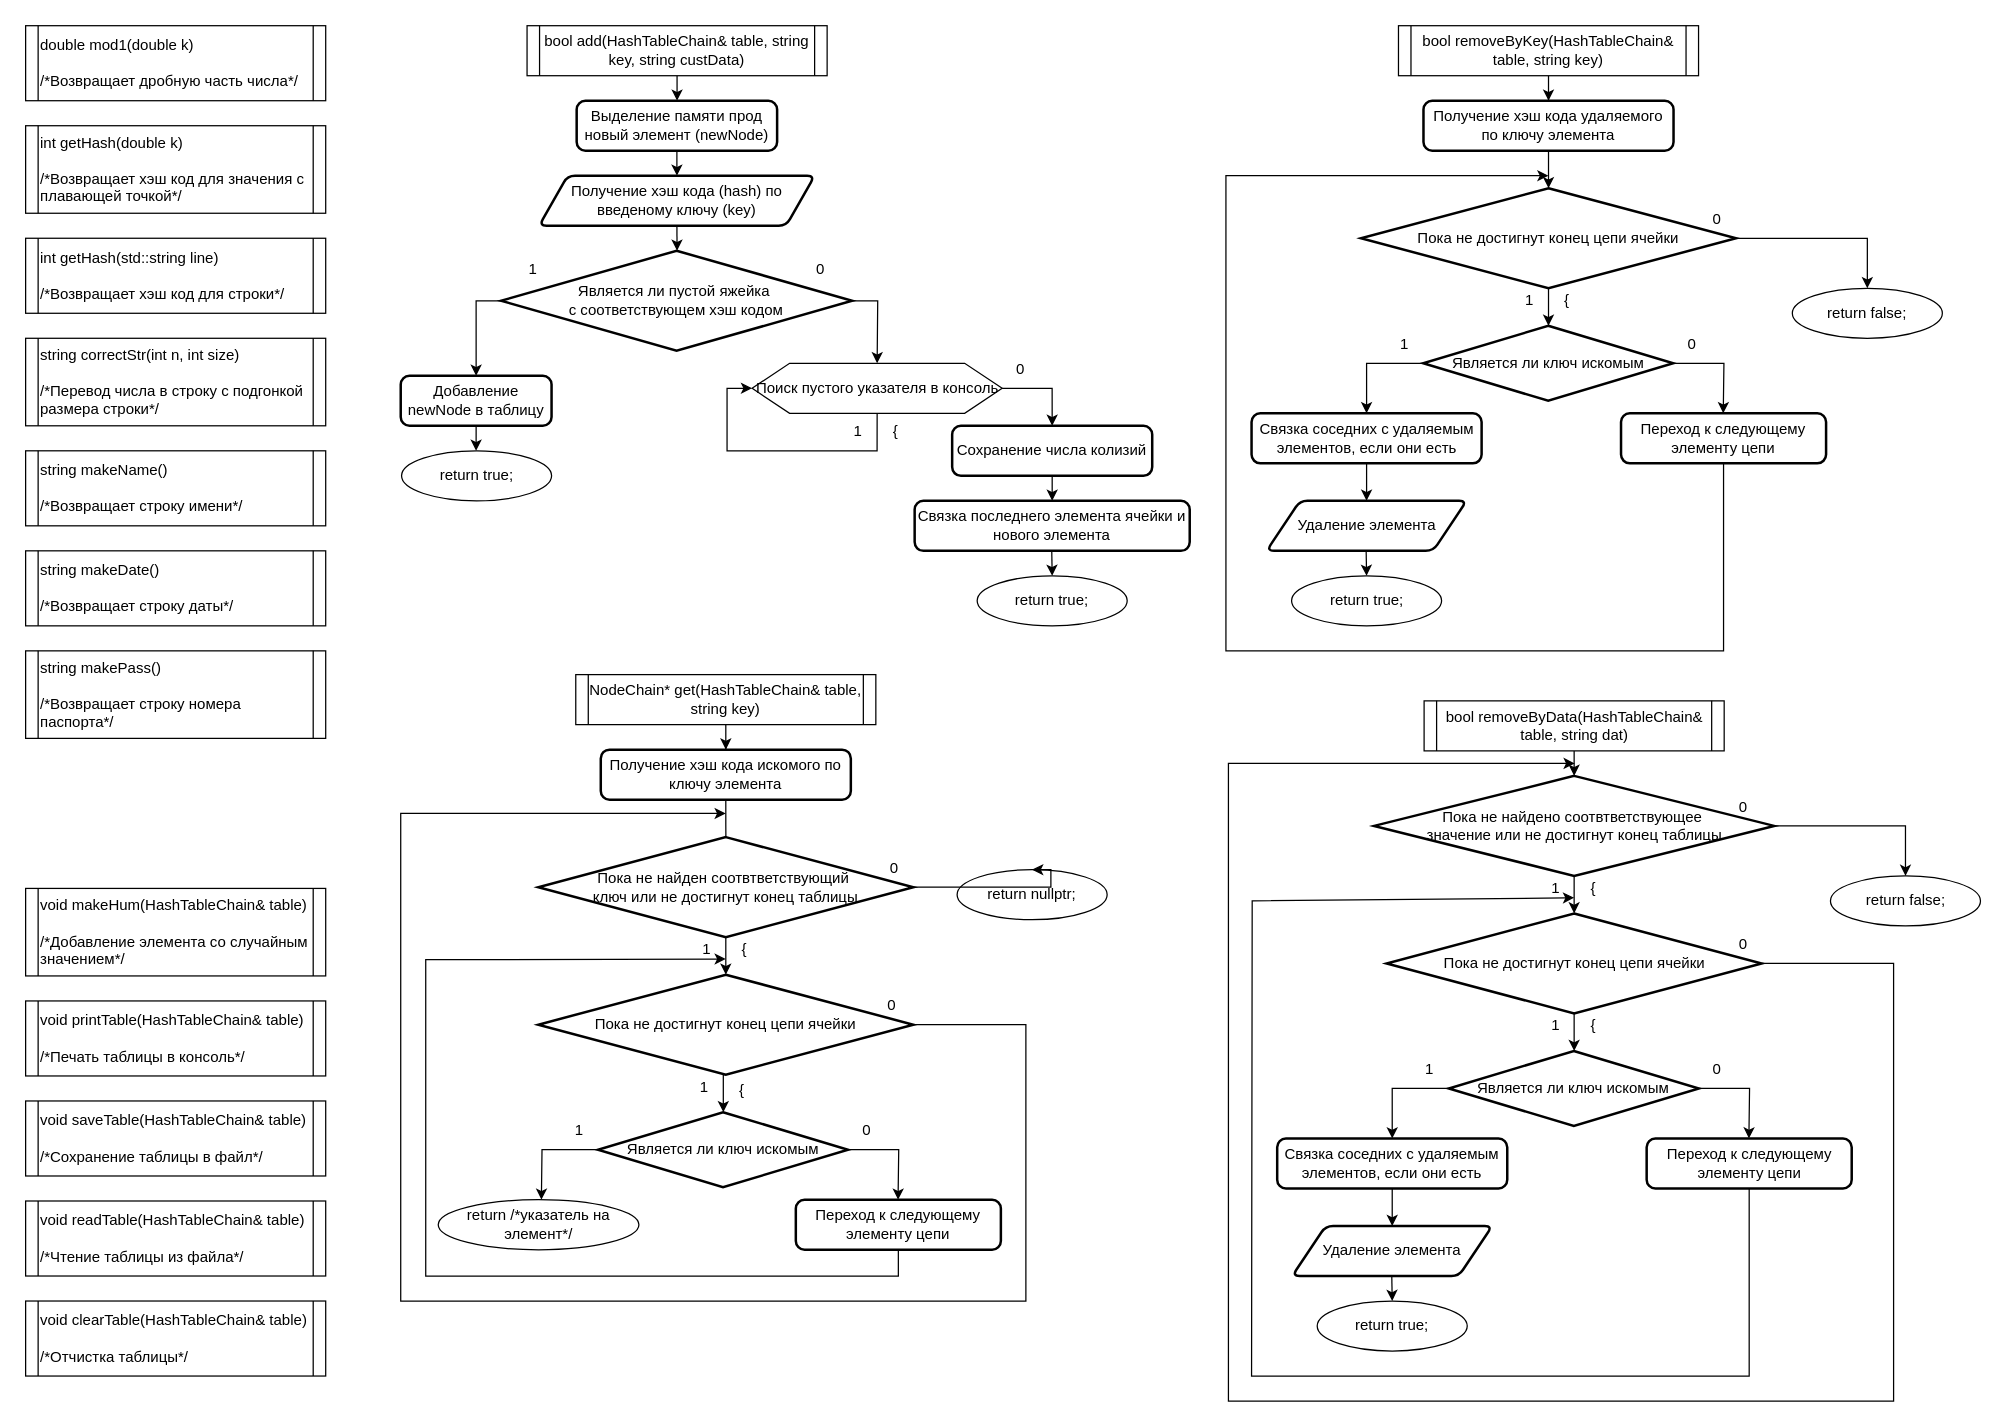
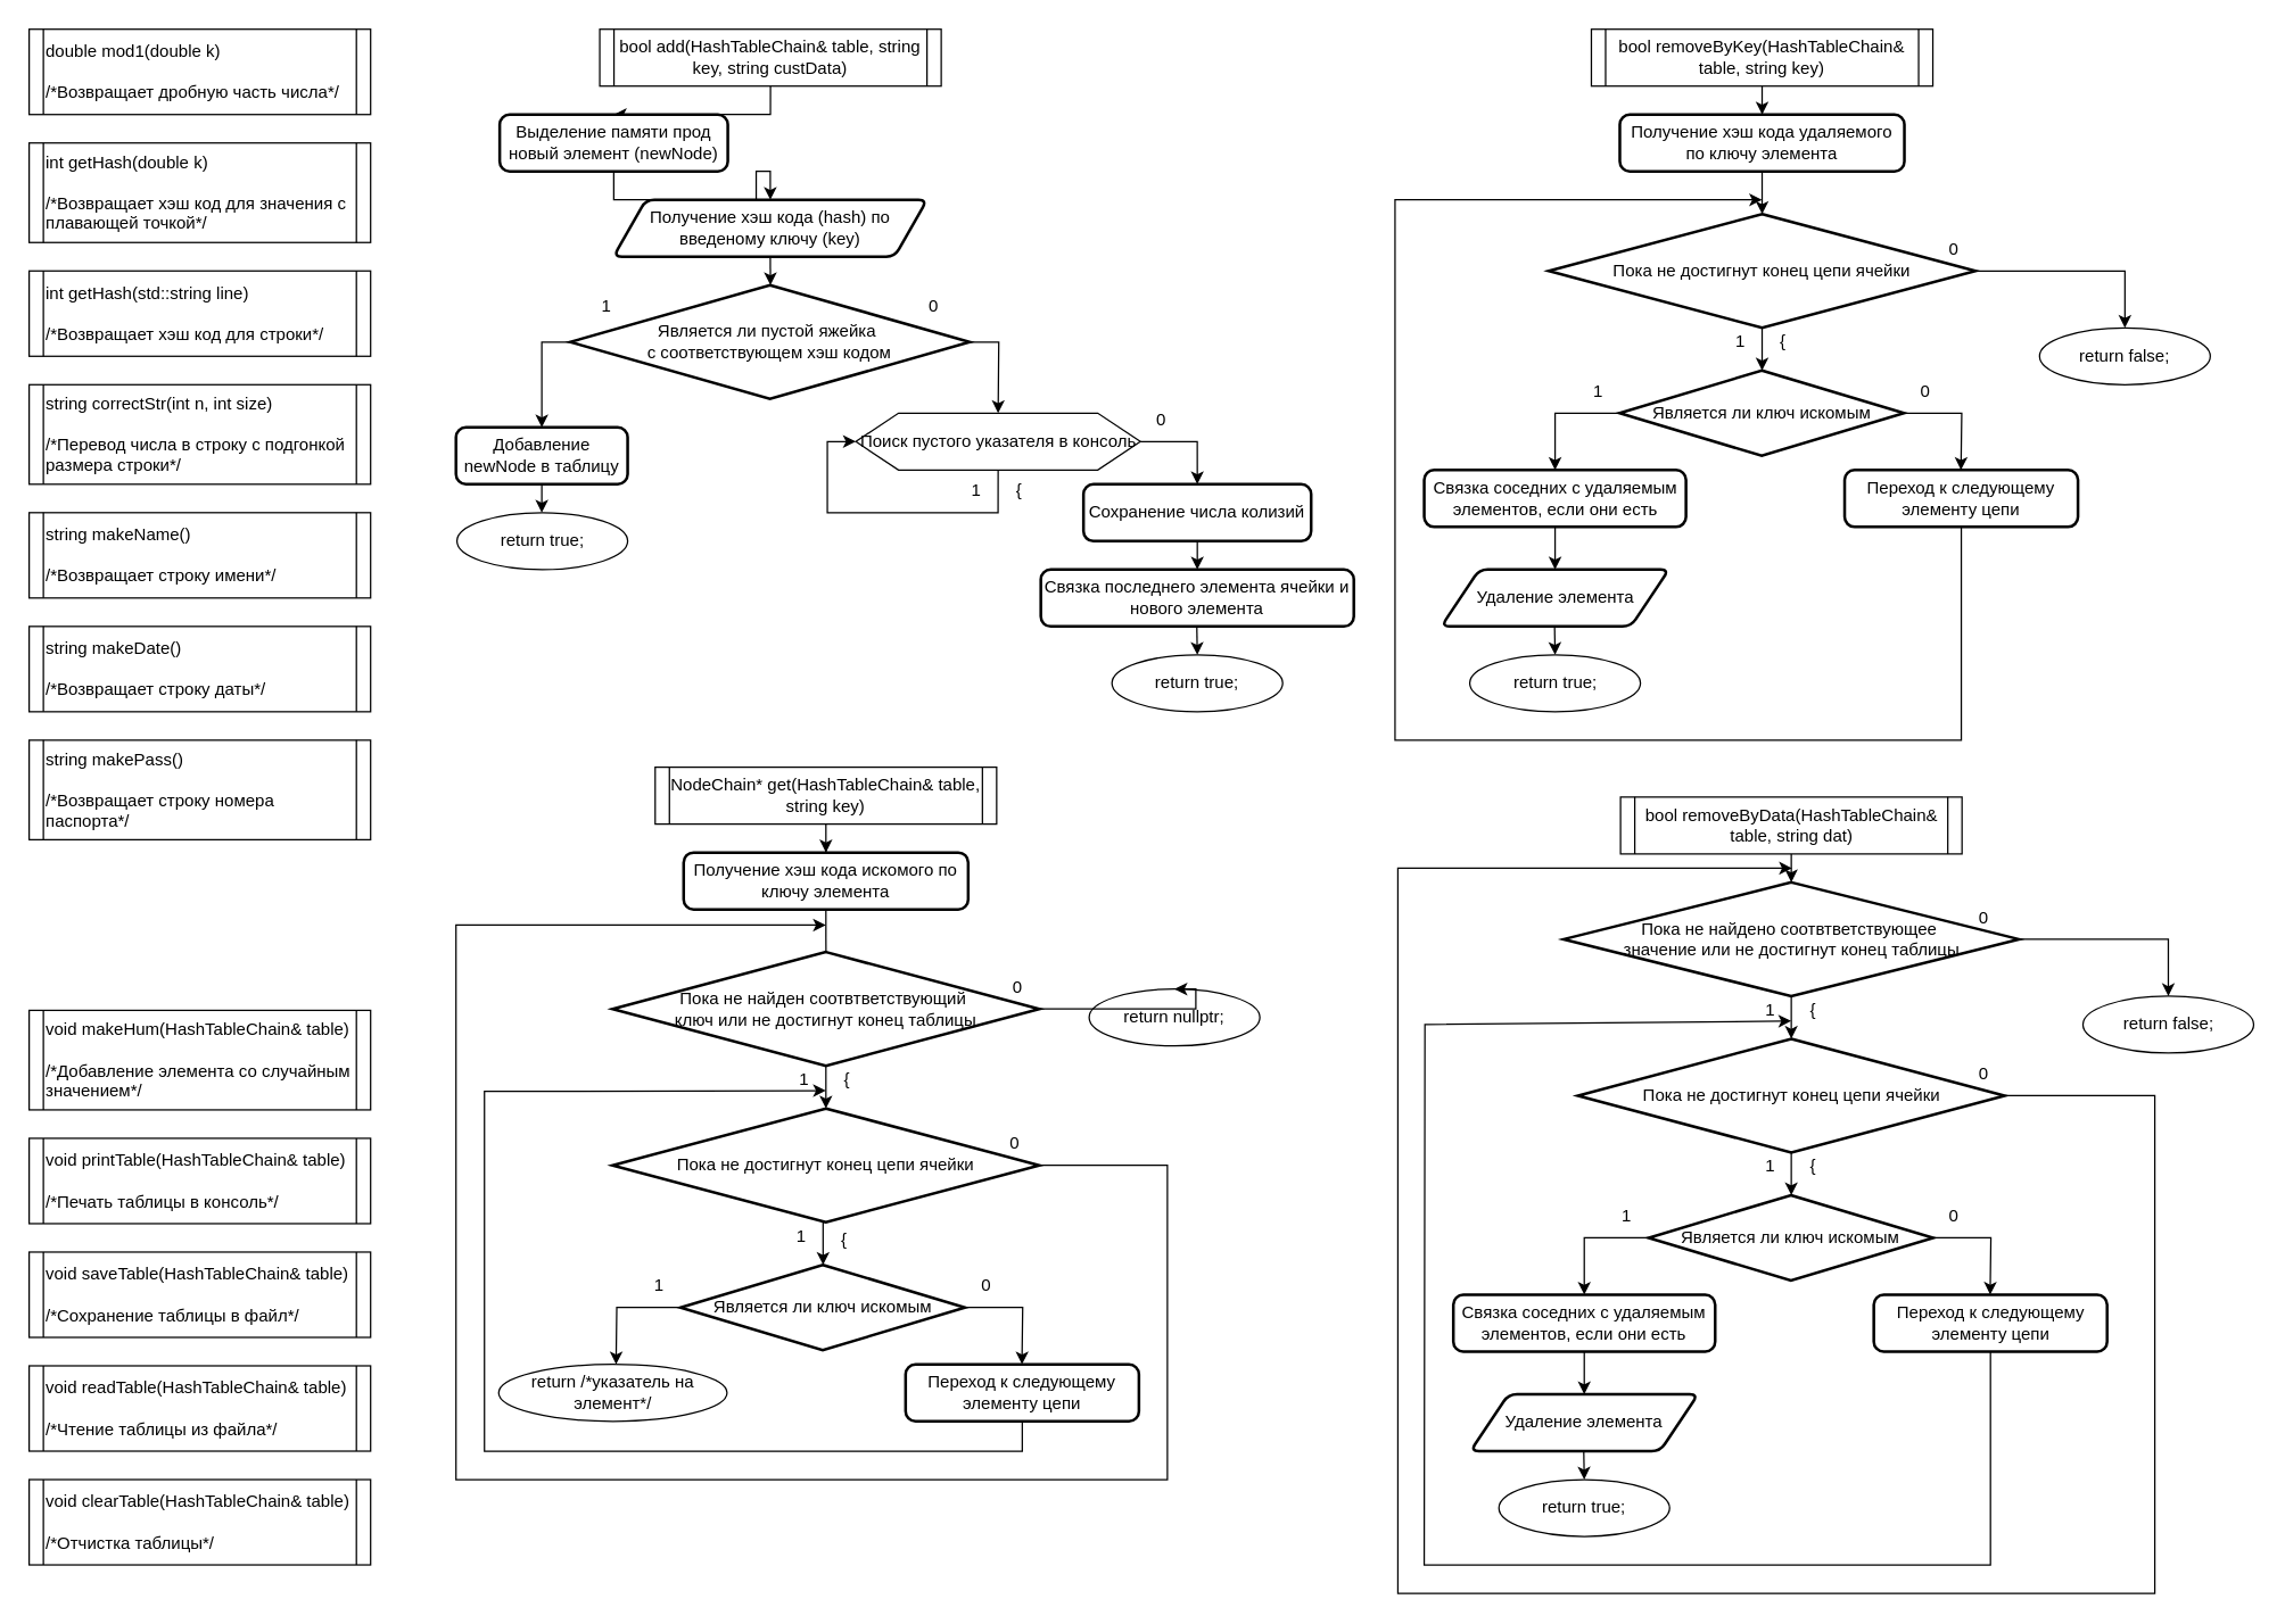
- <mxCell id="12" value="Выделение памяти прод новый элемент (newNode)" style="rounded=1;whiteSpace=wrap;html=1;absoluteArcSize=1;arcSize=14;strokeWidth=2;" vertex="1" parent="1"><mxGeometry x="460.72" y="80" width="160.32" height="40" as="geometry" /></mxCell>
+ <mxCell id="12" value="Выделение памяти прод новый элемент (newNode)" style="rounded=1;whiteSpace=wrap;html=1;absoluteArcSize=1;arcSize=14;strokeWidth=2;" vertex="1" parent="1"><mxGeometry x="350.72" y="80" width="160.32" height="40" as="geometry" /></mxCell>
